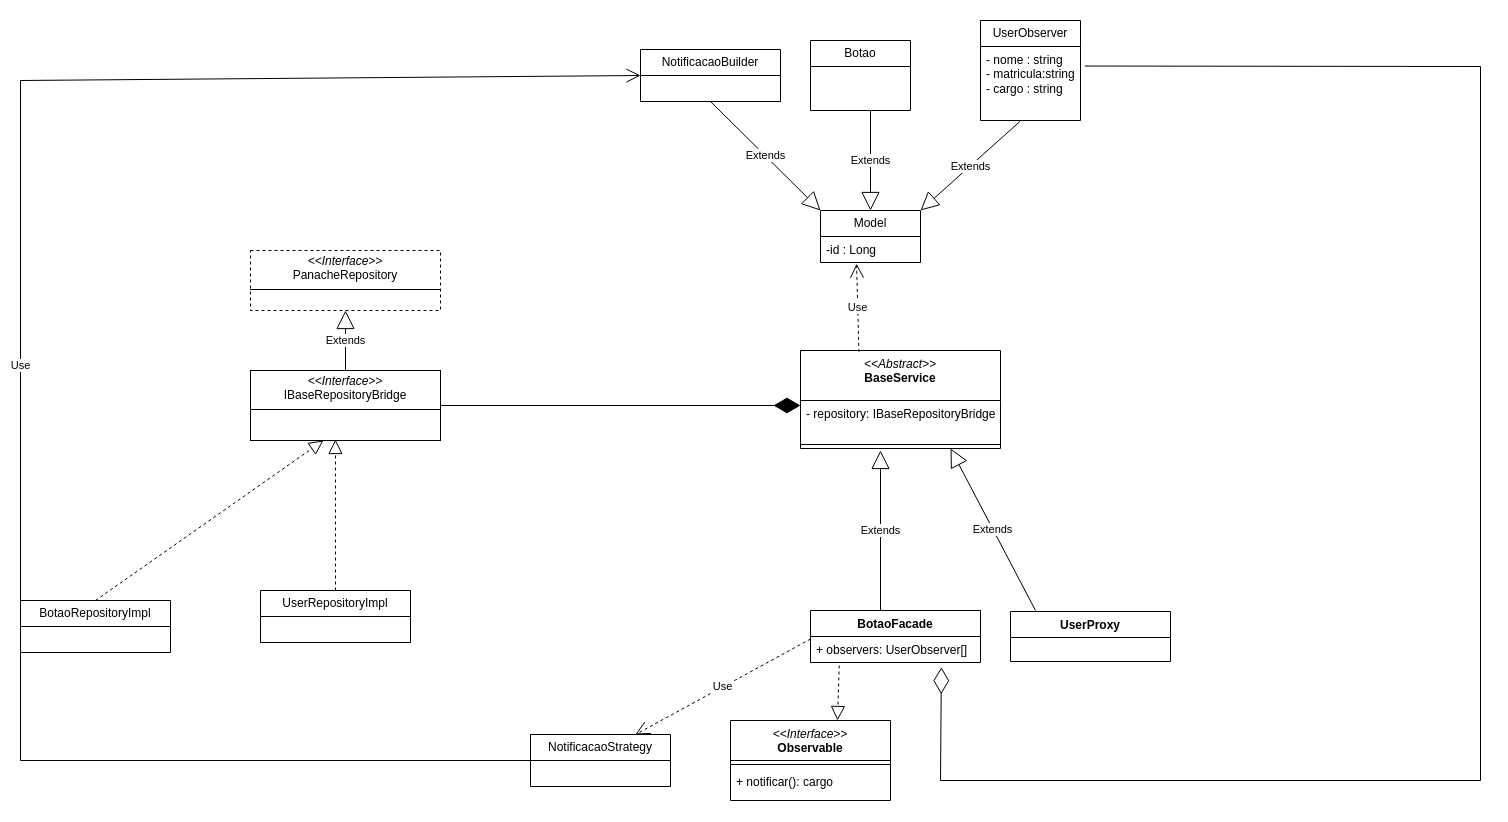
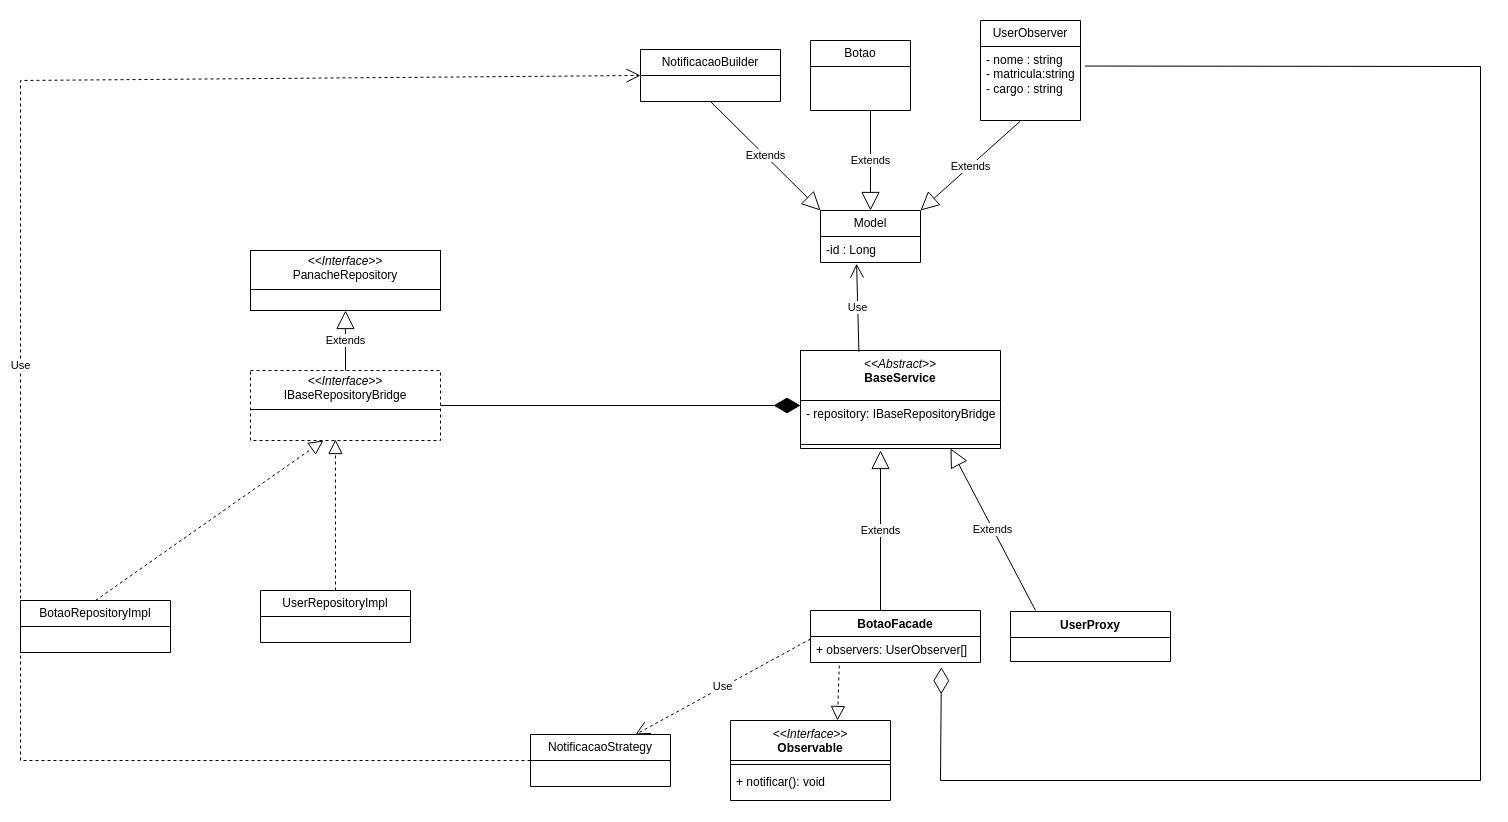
- <mxCell id="35" value="Use" style="endArrow=open;endSize=12;dashed=0;html=1;rounded=0;exitX=0;exitY=0.5;exitDx=0;exitDy=0;entryX=0;entryY=0.5;entryDx=0;entryDy=0;" parent="1" source="12" target="28" edge="1"><mxGeometry width="160" relative="1" as="geometry"><mxPoint x="270" y="755" as="sourcePoint" /><mxPoint x="380" y="70" as="targetPoint" /><Array as="points"><mxPoint x="20" y="760" /><mxPoint x="20" y="80" /></Array></mxGeometry></mxCell>
+ <mxCell id="35" value="Use" style="endArrow=open;endSize=12;dashed=1;html=1;rounded=0;exitX=0;exitY=0.5;exitDx=0;exitDy=0;entryX=0;entryY=0.5;entryDx=0;entryDy=0;" parent="1" source="12" target="28" edge="1"><mxGeometry width="160" relative="1" as="geometry"><mxPoint x="270" y="755" as="sourcePoint" /><mxPoint x="380" y="70" as="targetPoint" /><Array as="points"><mxPoint x="20" y="760" /><mxPoint x="20" y="80" /></Array></mxGeometry></mxCell>
- <mxCell id="3" value="&lt;p style=&quot;margin:0px;margin-top:4px;text-align:center;&quot;&gt;&lt;i&gt;&amp;lt;&amp;lt;Interface&amp;gt;&amp;gt;&lt;/i&gt;&lt;br&gt;PanacheRepository&lt;/p&gt;&lt;hr size=&quot;1&quot; style=&quot;border-style:solid;&quot;&gt;&lt;p style=&quot;margin:0px;margin-left:4px;&quot;&gt;&lt;/p&gt;&lt;p style=&quot;margin:0px;margin-left:4px;&quot;&gt;&lt;br&gt;&lt;/p&gt;" style="verticalAlign=top;align=left;overflow=fill;html=1;whiteSpace=wrap;dashed=1;" parent="1" vertex="1"><mxGeometry x="250" y="250" width="190" height="60" as="geometry" /></mxCell>
+ <mxCell id="3" value="&lt;p style=&quot;margin:0px;margin-top:4px;text-align:center;&quot;&gt;&lt;i&gt;&amp;lt;&amp;lt;Interface&amp;gt;&amp;gt;&lt;/i&gt;&lt;br&gt;PanacheRepository&lt;/p&gt;&lt;hr size=&quot;1&quot; style=&quot;border-style:solid;&quot;&gt;&lt;p style=&quot;margin:0px;margin-left:4px;&quot;&gt;&lt;/p&gt;&lt;p style=&quot;margin:0px;margin-left:4px;&quot;&gt;&lt;br&gt;&lt;/p&gt;" style="verticalAlign=top;align=left;overflow=fill;html=1;whiteSpace=wrap;" parent="1" vertex="1"><mxGeometry x="250" y="250" width="190" height="60" as="geometry" /></mxCell>
- <mxCell id="32" value="Use" style="endArrow=open;endSize=12;dashed=1;html=1;rounded=0;entryX=0.361;entryY=1.045;entryDx=0;entryDy=0;entryPerimeter=0;exitX=0.292;exitY=0.014;exitDx=0;exitDy=0;exitPerimeter=0;" parent="1" source="5" target="24" edge="1"><mxGeometry width="160" relative="1" as="geometry"><mxPoint x="856" y="340" as="sourcePoint" /><mxPoint x="860" y="270" as="targetPoint" /></mxGeometry></mxCell>
+ <mxCell id="32" value="Use" style="endArrow=open;endSize=12;dashed=0;html=1;rounded=0;entryX=0.361;entryY=1.045;entryDx=0;entryDy=0;entryPerimeter=0;exitX=0.292;exitY=0.014;exitDx=0;exitDy=0;exitPerimeter=0;" parent="1" source="5" target="24" edge="1"><mxGeometry width="160" relative="1" as="geometry"><mxPoint x="856" y="340" as="sourcePoint" /><mxPoint x="860" y="270" as="targetPoint" /></mxGeometry></mxCell>
- <mxCell id="2" value="&lt;p style=&quot;margin:0px;margin-top:4px;text-align:center;&quot;&gt;&lt;i&gt;&amp;lt;&amp;lt;Interface&amp;gt;&amp;gt;&lt;/i&gt;&lt;br&gt;IBaseRepositoryBridge&lt;/p&gt;&lt;hr size=&quot;1&quot; style=&quot;border-style:solid;&quot;&gt;&lt;p style=&quot;margin:0px;margin-left:4px;&quot;&gt;&lt;/p&gt;&lt;p style=&quot;margin:0px;margin-left:4px;&quot;&gt;&lt;br&gt;&lt;/p&gt;" style="verticalAlign=top;align=left;overflow=fill;html=1;whiteSpace=wrap;" parent="1" vertex="1"><mxGeometry x="250" y="370" width="190" height="70" as="geometry" /></mxCell>
+ <mxCell id="2" value="&lt;p style=&quot;margin:0px;margin-top:4px;text-align:center;&quot;&gt;&lt;i&gt;&amp;lt;&amp;lt;Interface&amp;gt;&amp;gt;&lt;/i&gt;&lt;br&gt;IBaseRepositoryBridge&lt;/p&gt;&lt;hr size=&quot;1&quot; style=&quot;border-style:solid;&quot;&gt;&lt;p style=&quot;margin:0px;margin-left:4px;&quot;&gt;&lt;/p&gt;&lt;p style=&quot;margin:0px;margin-left:4px;&quot;&gt;&lt;br&gt;&lt;/p&gt;" style="verticalAlign=top;align=left;overflow=fill;html=1;whiteSpace=wrap;dashed=1;" parent="1" vertex="1"><mxGeometry x="250" y="370" width="190" height="70" as="geometry" /></mxCell>
- <mxCell id="21" value="+ notificar(): cargo" style="text;strokeColor=none;fillColor=none;align=left;verticalAlign=top;spacingLeft=4;spacingRight=4;overflow=hidden;rotatable=0;points=[[0,0.5],[1,0.5]];portConstraint=eastwest;whiteSpace=wrap;html=1;" parent="19" vertex="1"><mxGeometry y="48" width="160" height="32" as="geometry" /></mxCell>
+ <mxCell id="21" value="+ notificar(): void" style="text;strokeColor=none;fillColor=none;align=left;verticalAlign=top;spacingLeft=4;spacingRight=4;overflow=hidden;rotatable=0;points=[[0,0.5],[1,0.5]];portConstraint=eastwest;whiteSpace=wrap;html=1;" parent="19" vertex="1"><mxGeometry y="48" width="160" height="32" as="geometry" /></mxCell>
